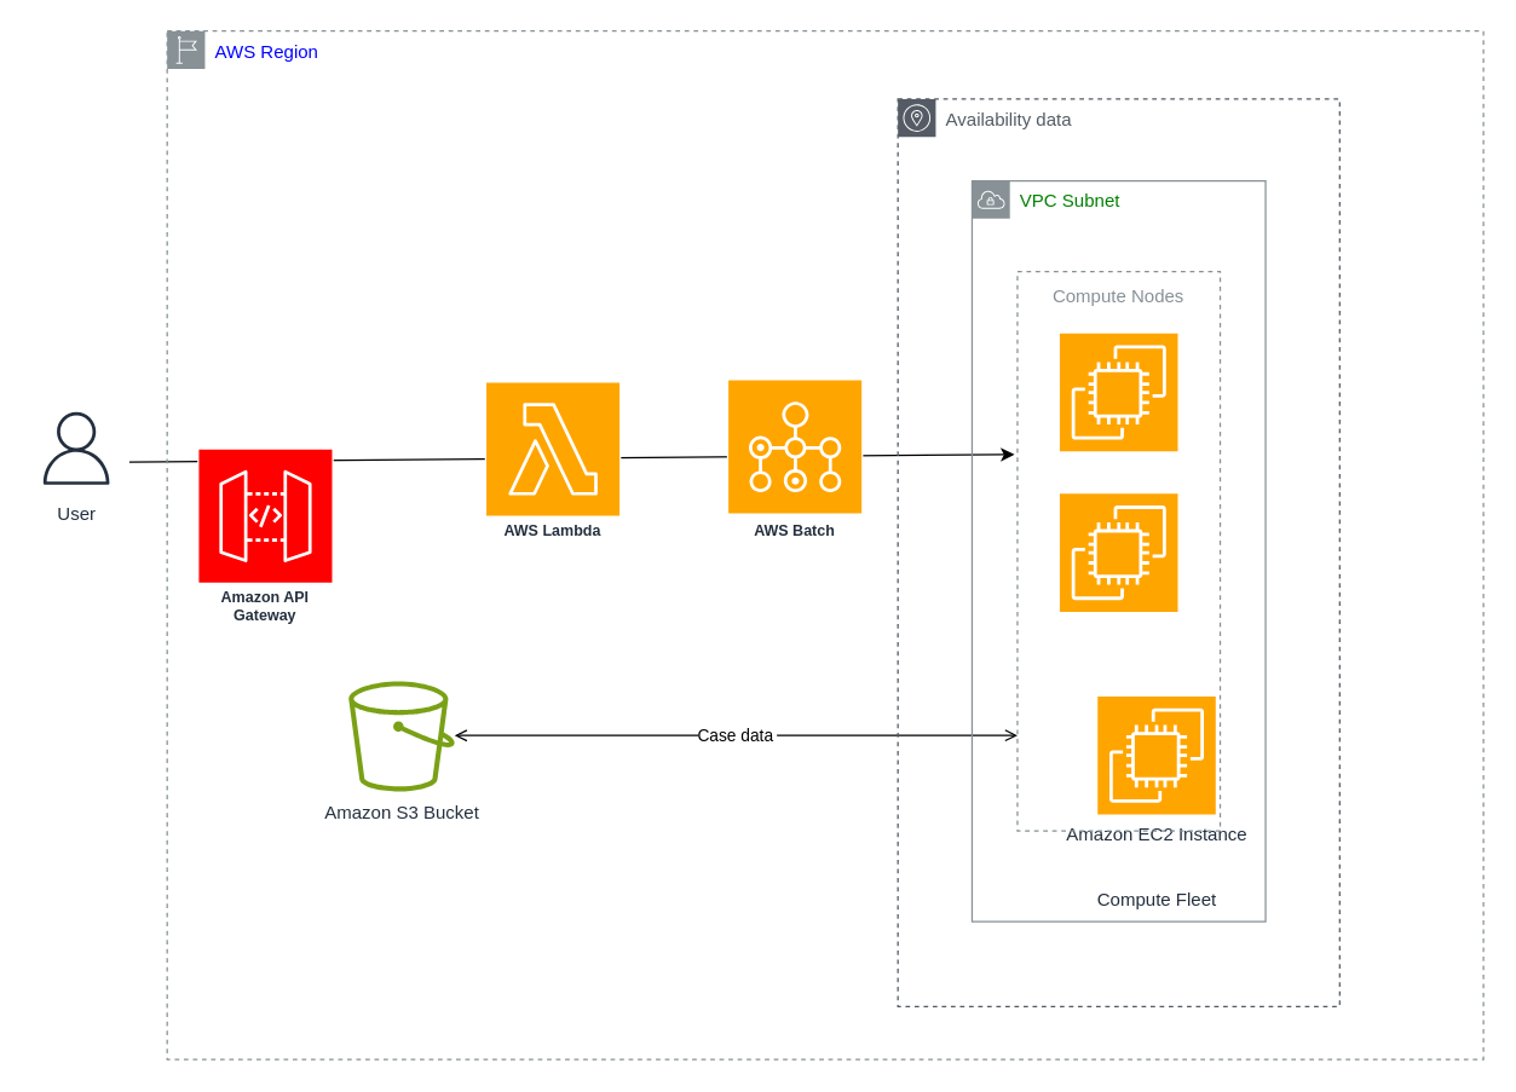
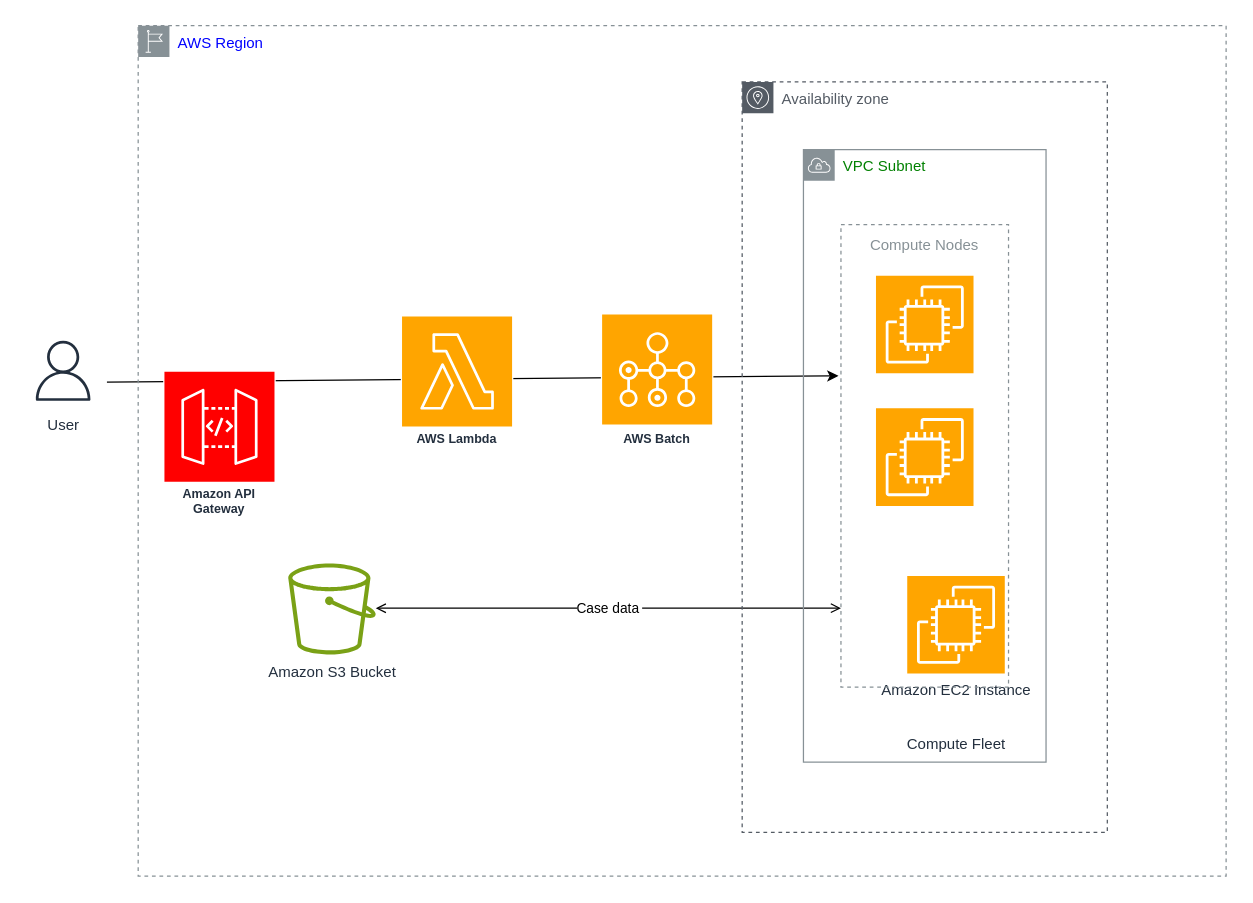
- <mxCell id="16" value="Availability data" style="sketch=0;outlineConnect=0;gradientColor=none;html=1;whiteSpace=wrap;fontSize=12;fontStyle=0;shape=mxgraph.aws4.group;grIcon=mxgraph.aws4.group_availability_zone;strokeColor=#545B64;fillColor=none;verticalAlign=top;align=left;spacingLeft=30;fontColor=#545B64;dashed=1;" parent="1" vertex="1"><mxGeometry x="593" y="65" width="292" height="600" as="geometry" /></mxCell>
+ <mxCell id="16" value="Availability zone" style="sketch=0;outlineConnect=0;gradientColor=none;html=1;whiteSpace=wrap;fontSize=12;fontStyle=0;shape=mxgraph.aws4.group;grIcon=mxgraph.aws4.group_availability_zone;strokeColor=#545B64;fillColor=none;verticalAlign=top;align=left;spacingLeft=30;fontColor=#545B64;dashed=1;" parent="1" vertex="1"><mxGeometry x="593" y="65" width="292" height="600" as="geometry" /></mxCell>
